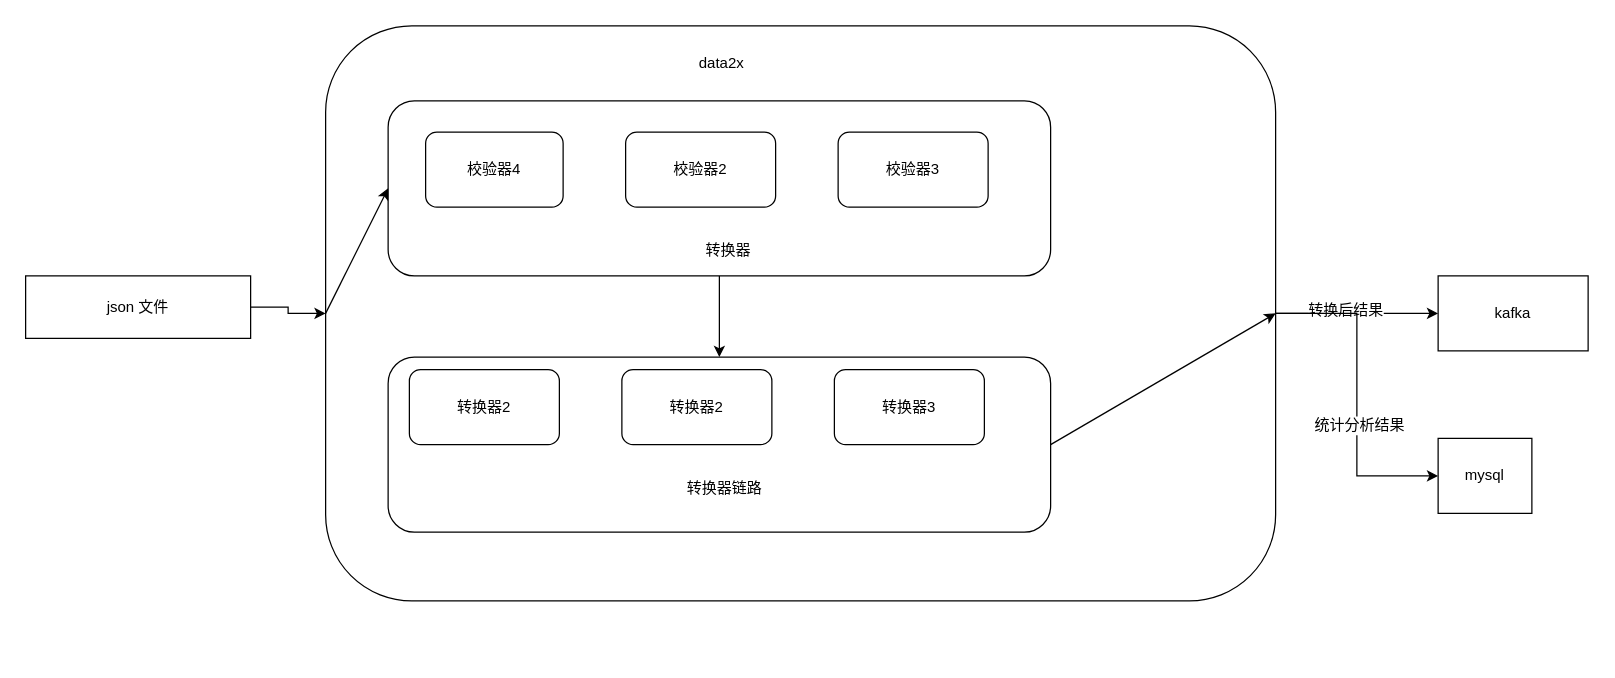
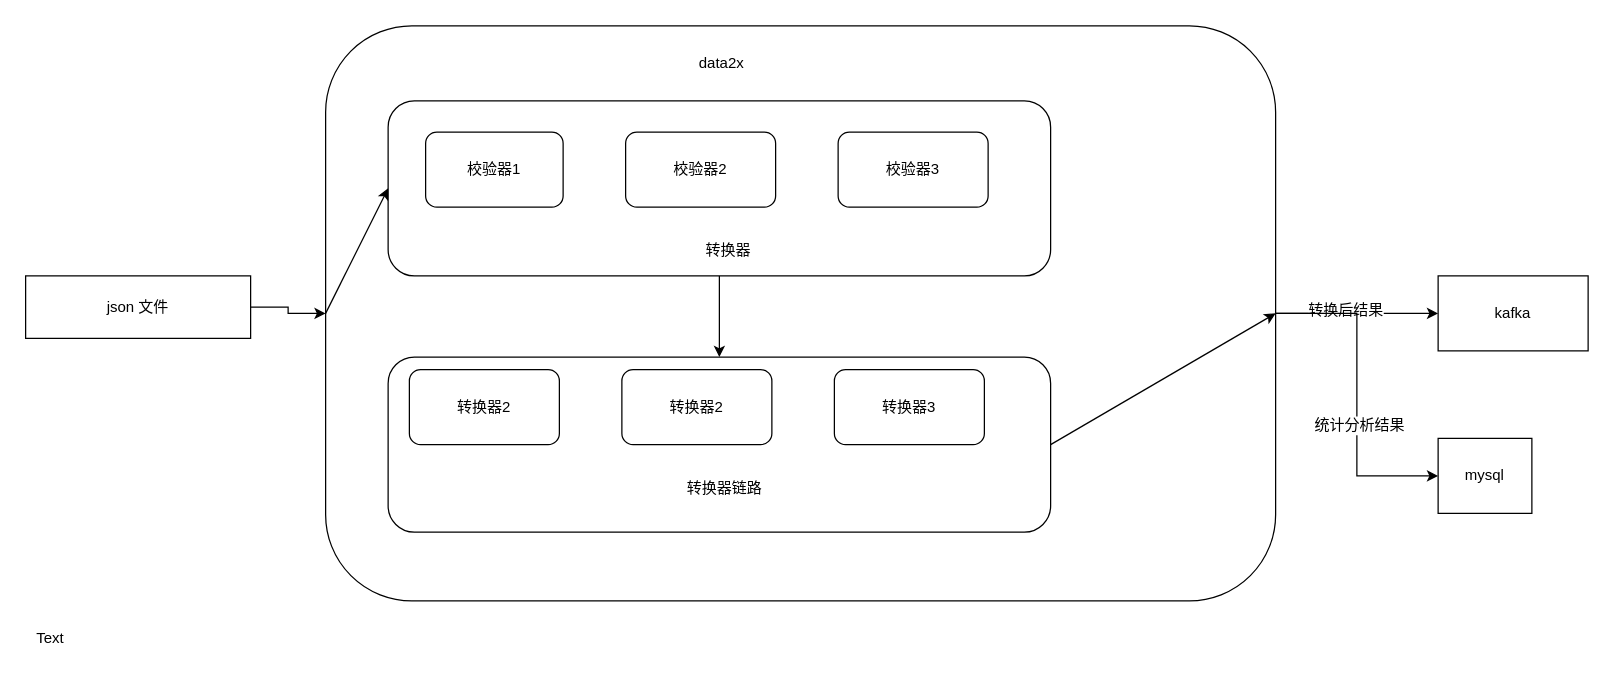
- <mxCell id="11" value="校验器4" style="rounded=1;whiteSpace=wrap;html=1;" vertex="1" parent="1"><mxGeometry x="340" y="105" width="110" height="60" as="geometry" /></mxCell>
+ <mxCell id="11" value="校验器1" style="rounded=1;whiteSpace=wrap;html=1;" vertex="1" parent="1"><mxGeometry x="340" y="105" width="110" height="60" as="geometry" /></mxCell>
+ <mxCell id="14" value="Text" style="text;html=1;strokeColor=none;fillColor=none;align=center;verticalAlign=middle;whiteSpace=wrap;rounded=0;" vertex="1" parent="1"><mxGeometry x="20" y="500" width="40" height="20" as="geometry" /></mxCell>
